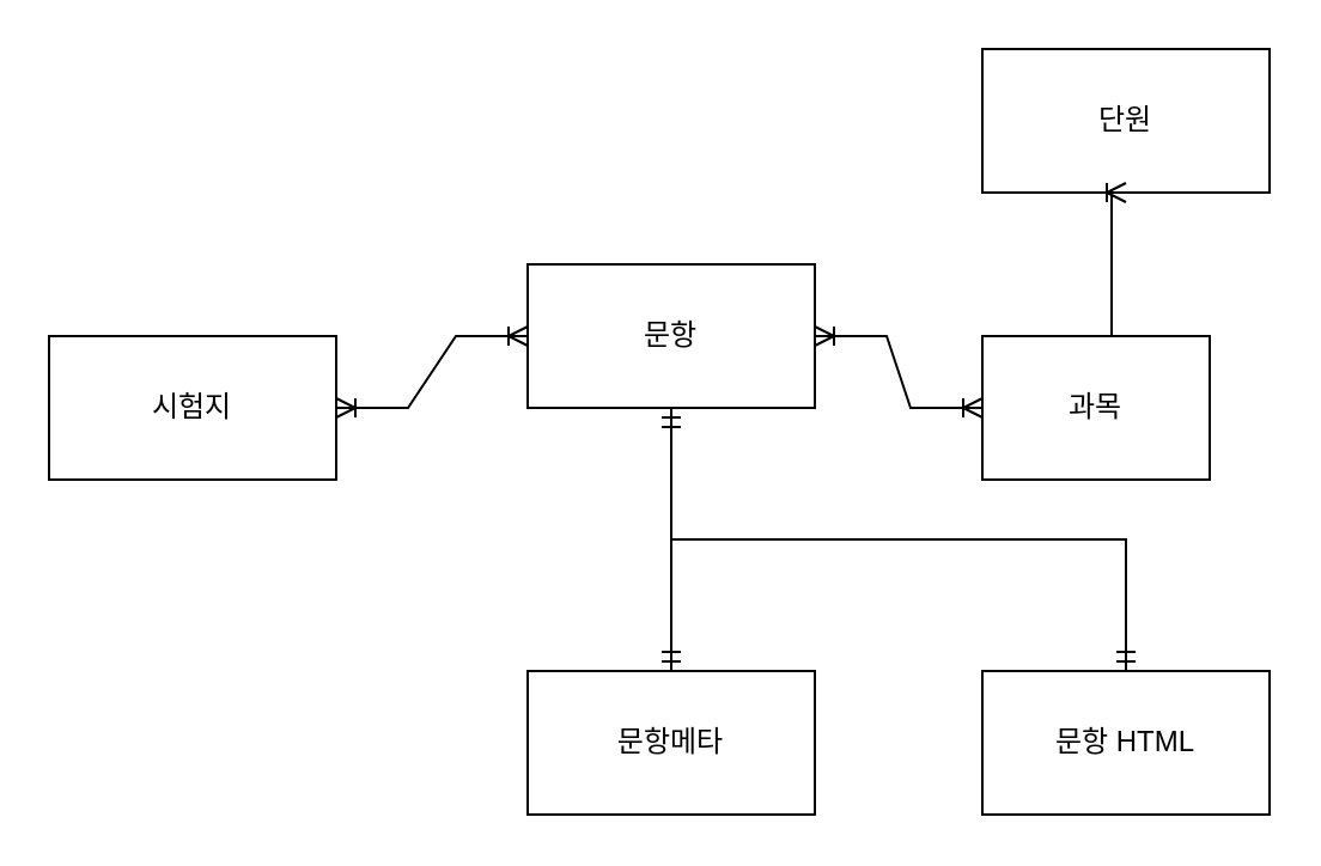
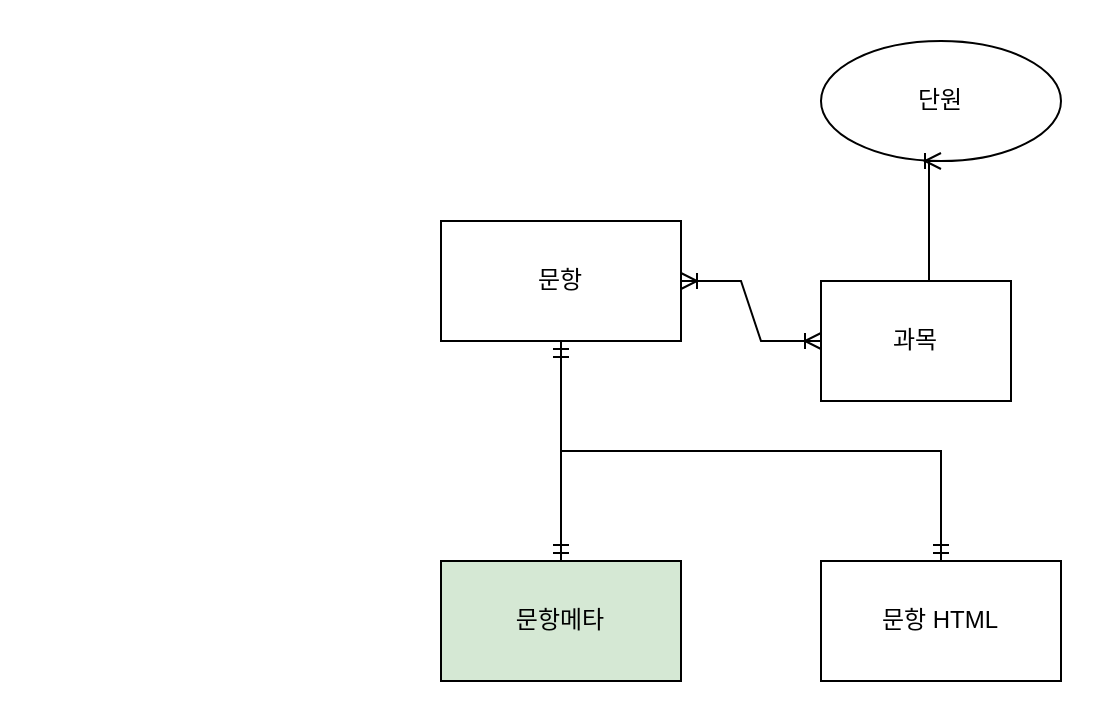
- <mxCell id="3" value="단원" style="rounded=0;whiteSpace=wrap;html=1;" parent="1" vertex="1"><mxGeometry x="410" y="20" width="120" height="60" as="geometry" /></mxCell>
+ <mxCell id="3" value="단원" style="ellipse;whiteSpace=wrap;html=1;" parent="1" vertex="1"><mxGeometry x="410" y="20" width="120" height="60" as="geometry" /></mxCell>
- <mxCell id="11" value="" style="edgeStyle=entityRelationEdgeStyle;fontSize=12;html=1;endArrow=ERoneToMany;startArrow=ERoneToMany;rounded=0;exitX=1;exitY=0.5;exitDx=0;exitDy=0;entryX=0;entryY=0.5;entryDx=0;entryDy=0;" edge="1" parent="1" source="7" target="4"><mxGeometry width="100" height="100" relative="1" as="geometry"><mxPoint x="350" y="252" as="sourcePoint" /><mxPoint x="450" y="152" as="targetPoint" /></mxGeometry></mxCell>
- <mxCell id="7" value="시험지" style="rounded=0;whiteSpace=wrap;html=1;" parent="1" vertex="1"><mxGeometry x="20" y="140" width="120" height="60" as="geometry" /></mxCell>
- <mxCell id="5" value="문항메타" style="rounded=0;whiteSpace=wrap;html=1;" parent="1" vertex="1"><mxGeometry x="220" y="280" width="120" height="60" as="geometry" /></mxCell>
+ <mxCell id="5" value="문항메타" style="rounded=0;whiteSpace=wrap;html=1;fillColor=#d5e8d4;" parent="1" vertex="1"><mxGeometry x="220" y="280" width="120" height="60" as="geometry" /></mxCell>
